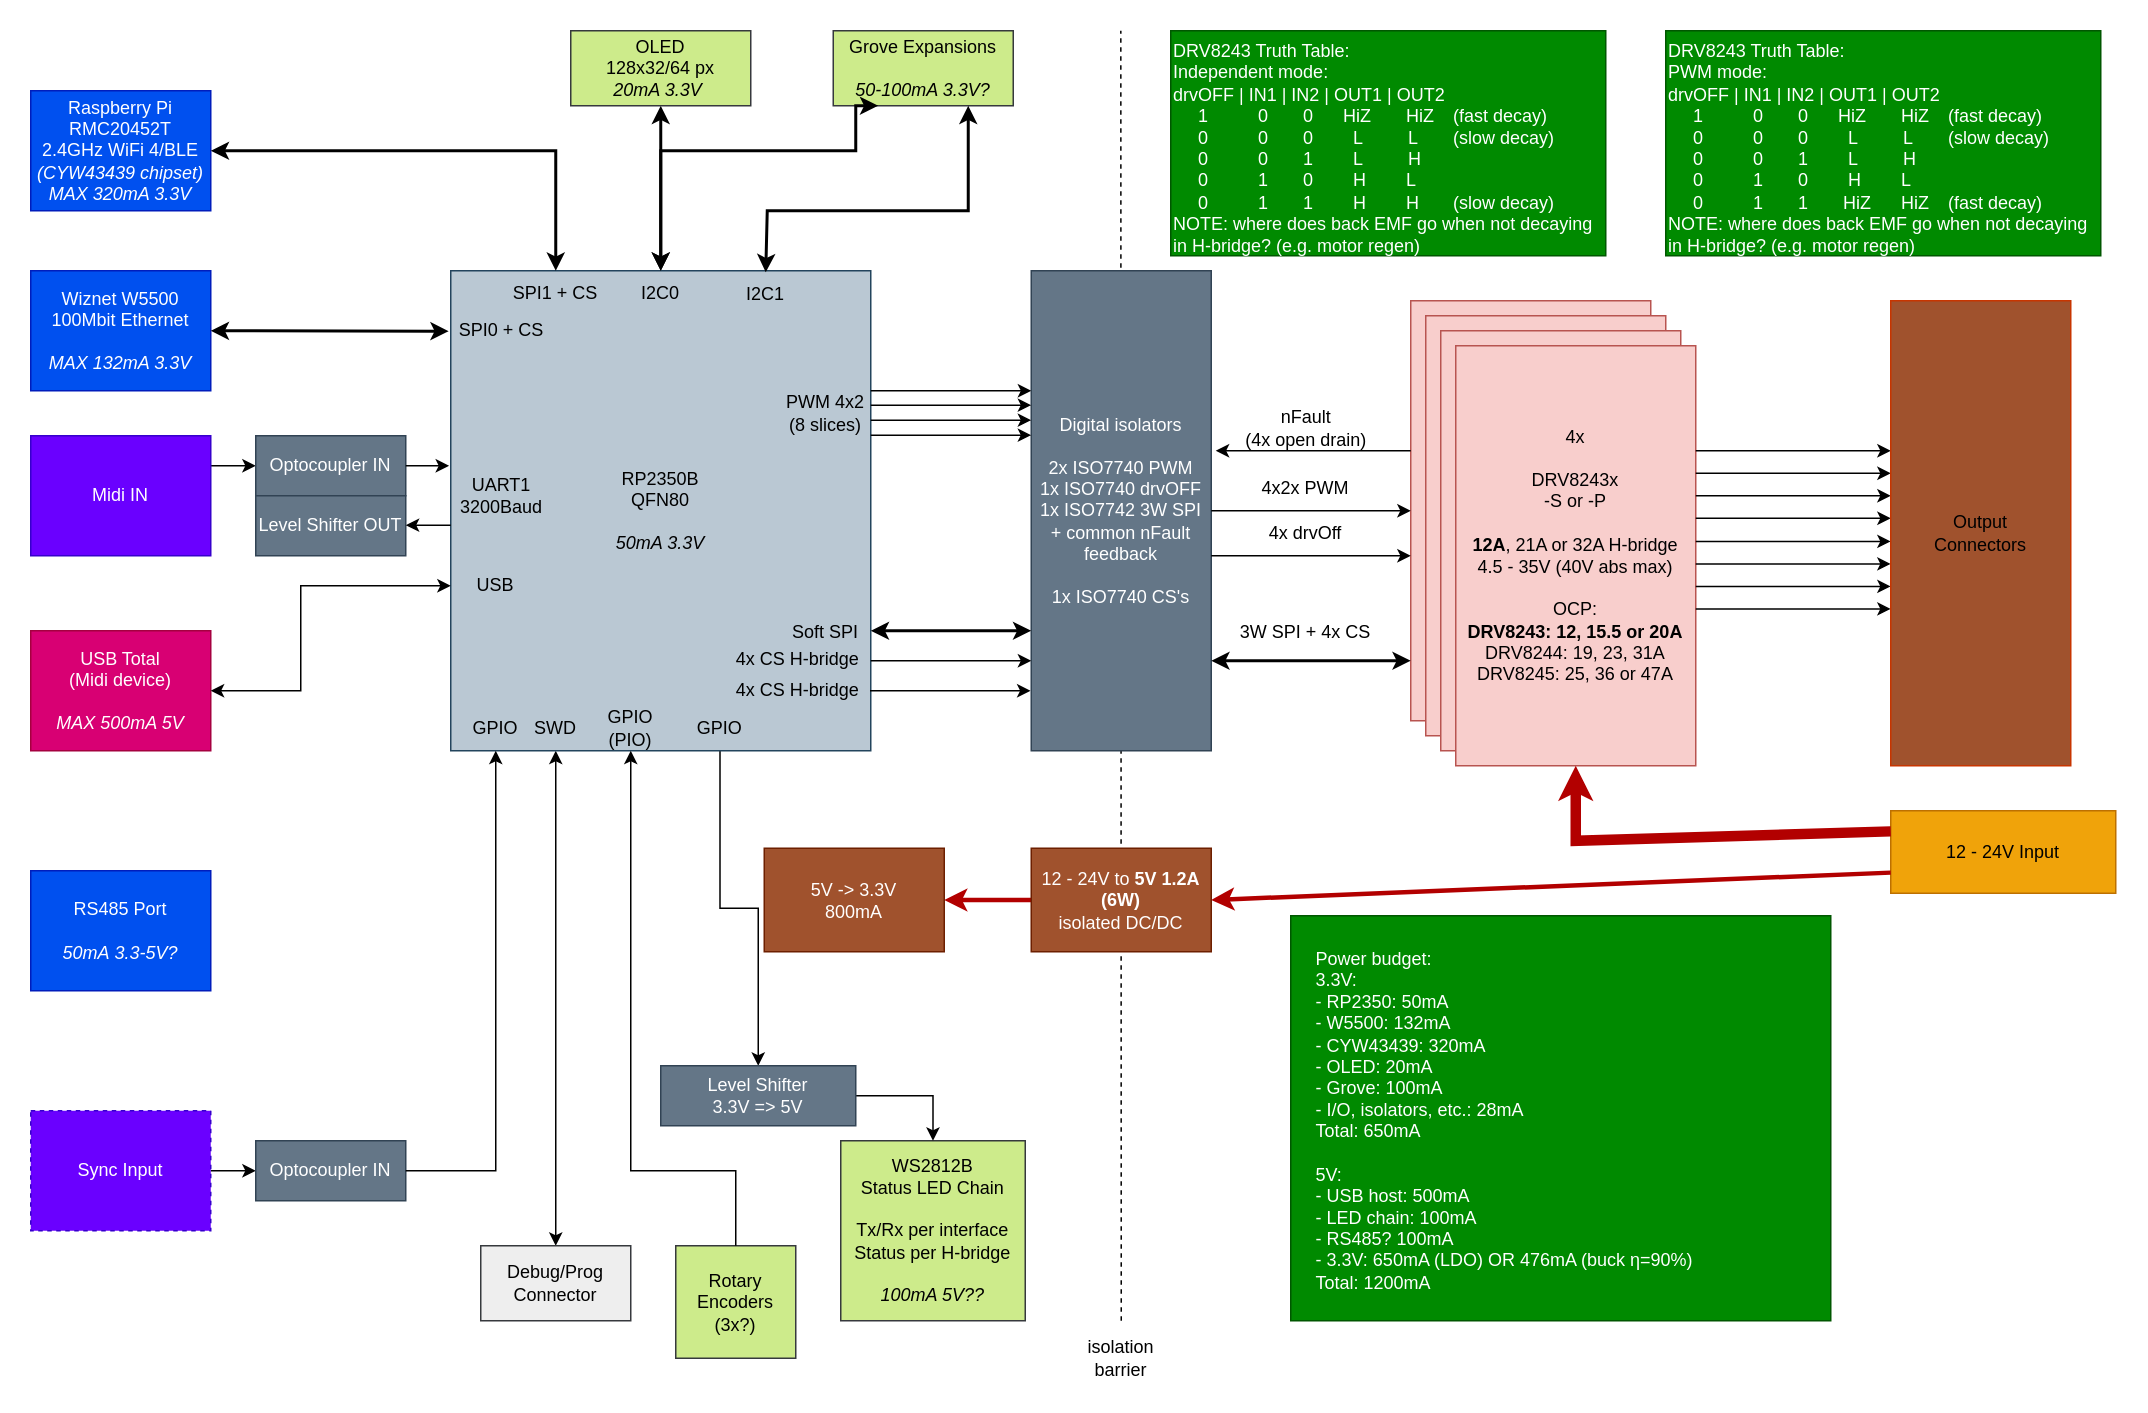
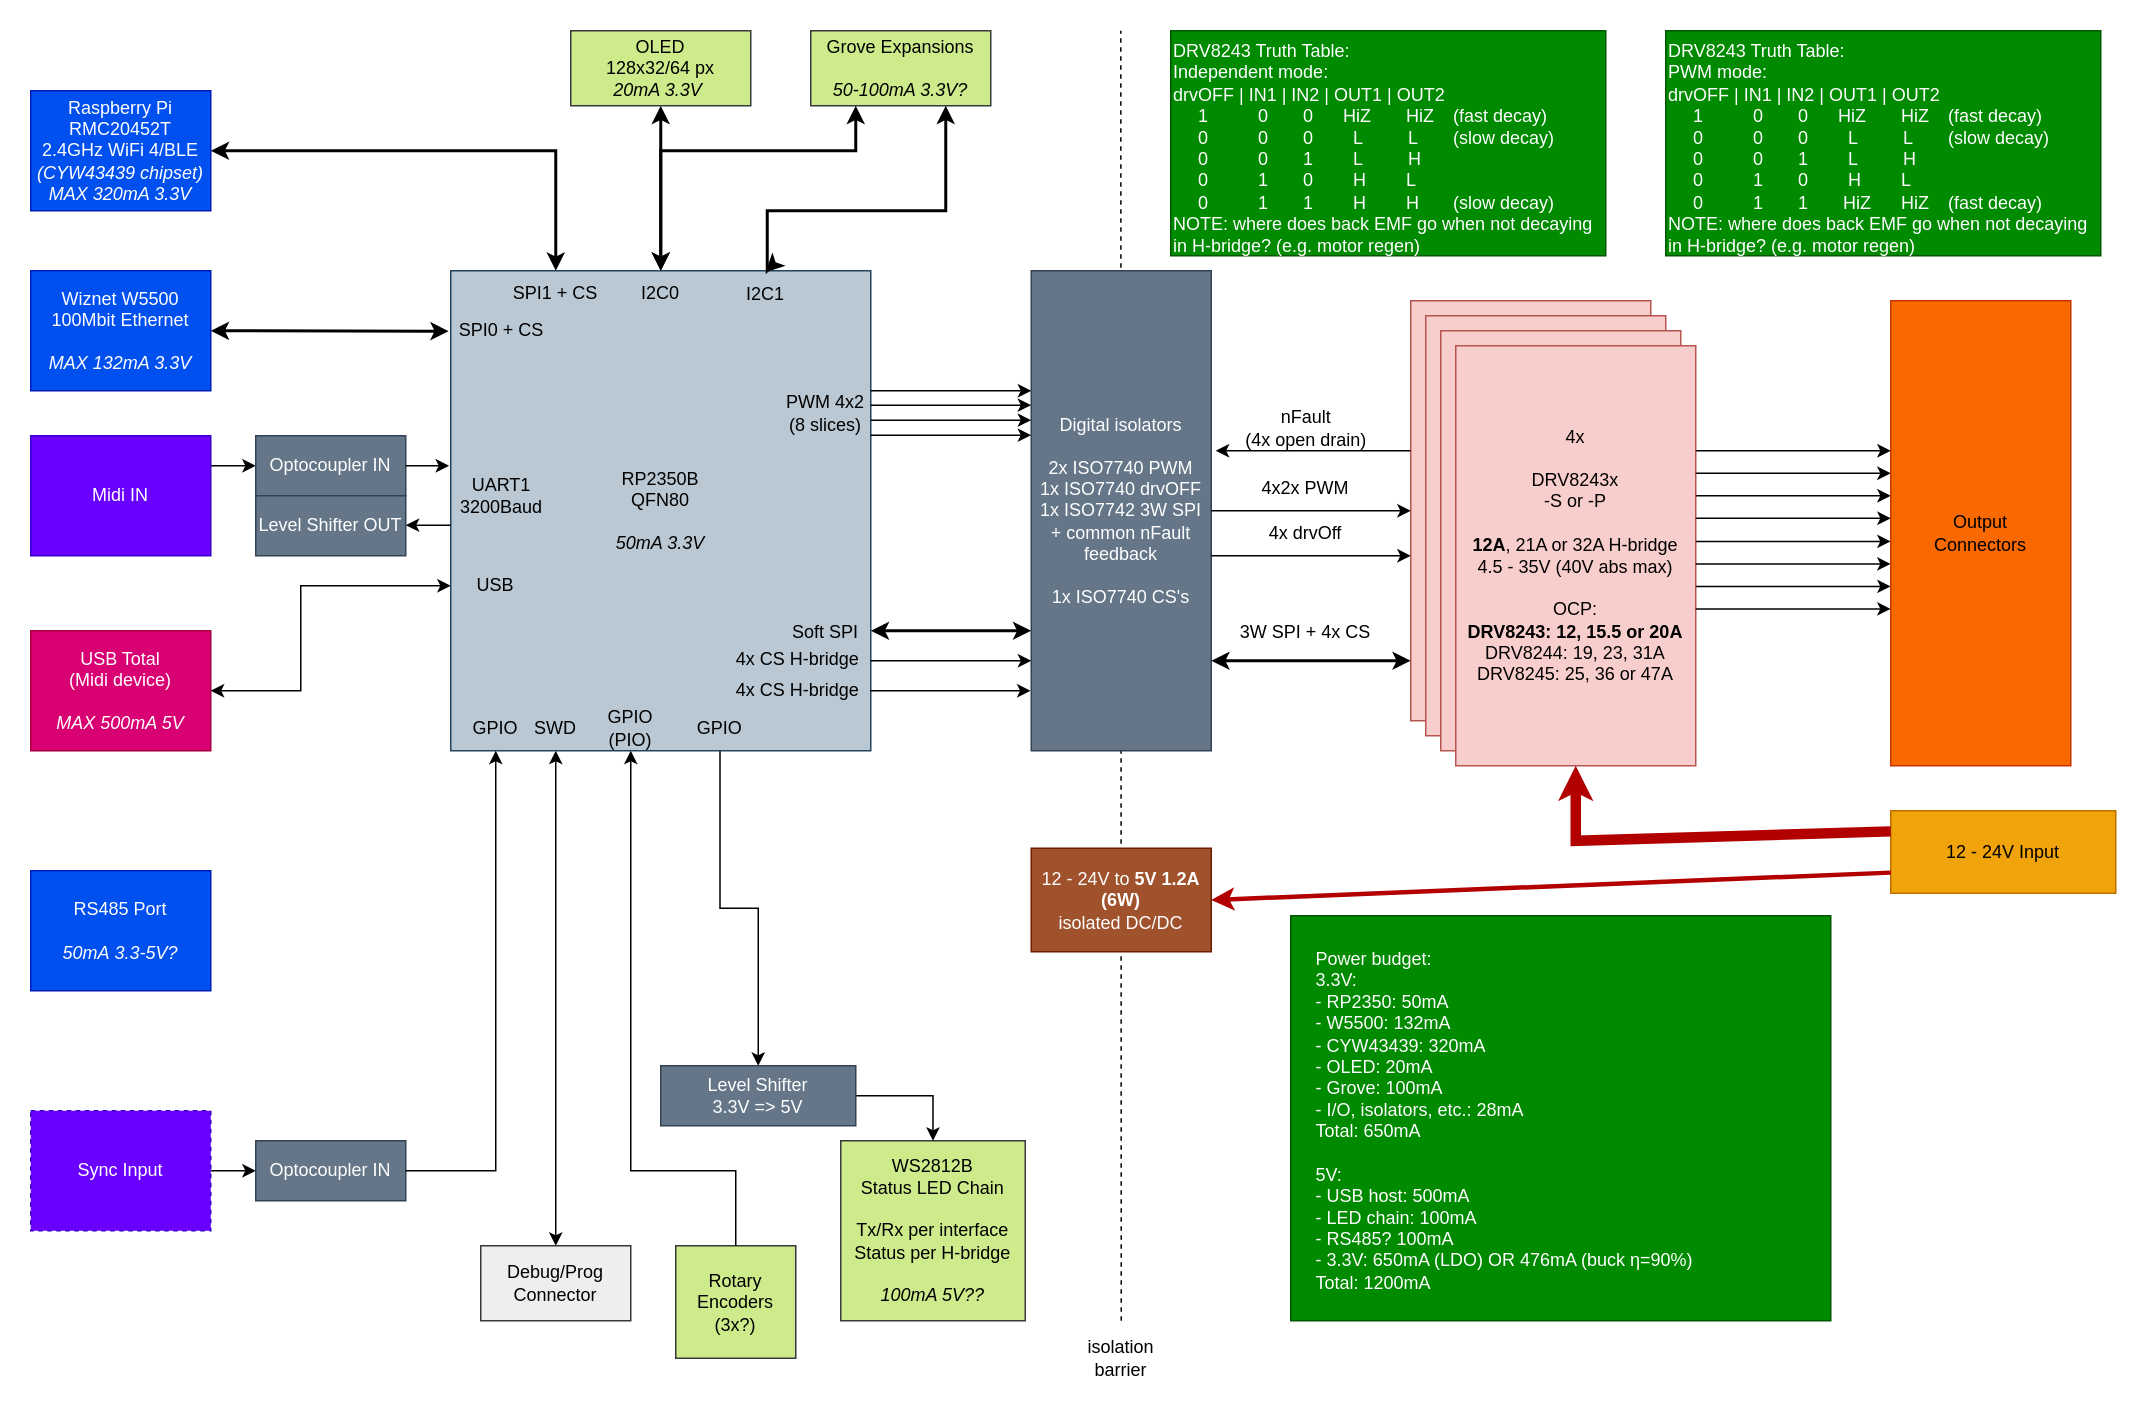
- <mxCell id="42" value="Grove Expansions&lt;br&gt;&lt;br&gt;&lt;i&gt;50-100mA 3.3V?&lt;/i&gt;" style="rounded=0;whiteSpace=wrap;html=1;fillColor=#cdeb8b;strokeColor=#36393d;" parent="1" vertex="1"><mxGeometry x="555" y="20" width="120" height="50" as="geometry" /></mxCell>
+ <mxCell id="42" value="Grove Expansions&lt;br&gt;&lt;br&gt;&lt;i&gt;50-100mA 3.3V?&lt;/i&gt;" style="rounded=0;whiteSpace=wrap;html=1;fillColor=#cdeb8b;strokeColor=#36393d;" parent="1" vertex="1"><mxGeometry x="540" y="20" width="120" height="50" as="geometry" /></mxCell>
- <mxCell id="72" value="&lt;div&gt;Output&lt;/div&gt;&lt;div&gt;Connectors&lt;/div&gt;" style="rounded=0;whiteSpace=wrap;html=1;fillColor=#a0522d;fontColor=#000000;strokeColor=#C73500;" parent="1" vertex="1"><mxGeometry x="1260" y="200" width="120" height="310" as="geometry" /></mxCell>
+ <mxCell id="72" value="&lt;div&gt;Output&lt;/div&gt;&lt;div&gt;Connectors&lt;/div&gt;" style="rounded=0;whiteSpace=wrap;html=1;fillColor=#fa6800;fontColor=#000000;strokeColor=#C73500;" parent="1" vertex="1"><mxGeometry x="1260" y="200" width="120" height="310" as="geometry" /></mxCell>
- <mxCell id="78" value="&lt;div&gt;5V -&amp;gt; 3.3V&lt;/div&gt;&lt;div&gt;800mA&lt;/div&gt;" style="rounded=0;whiteSpace=wrap;html=1;fillColor=#a0522d;fontColor=#ffffff;strokeColor=#6D1F00;" parent="1" vertex="1"><mxGeometry x="509" y="565" width="120" height="69" as="geometry" /></mxCell>
- <mxCell id="73" value="" style="edgeStyle=orthogonalEdgeStyle;rounded=0;orthogonalLoop=1;jettySize=auto;html=1;strokeWidth=3;fillColor=#e51400;strokeColor=#B20000;" parent="1" source="74" target="78" edge="1"><mxGeometry relative="1" as="geometry" /></mxCell>
